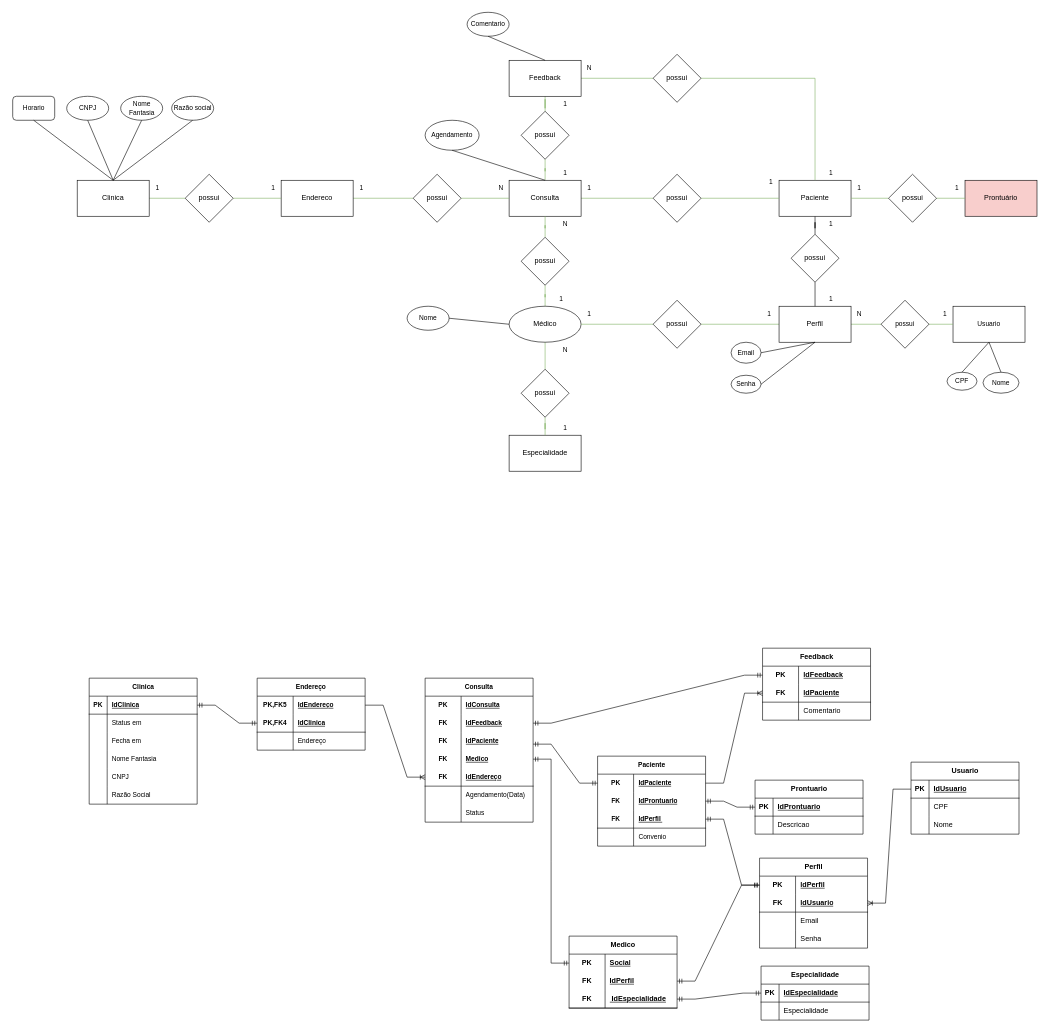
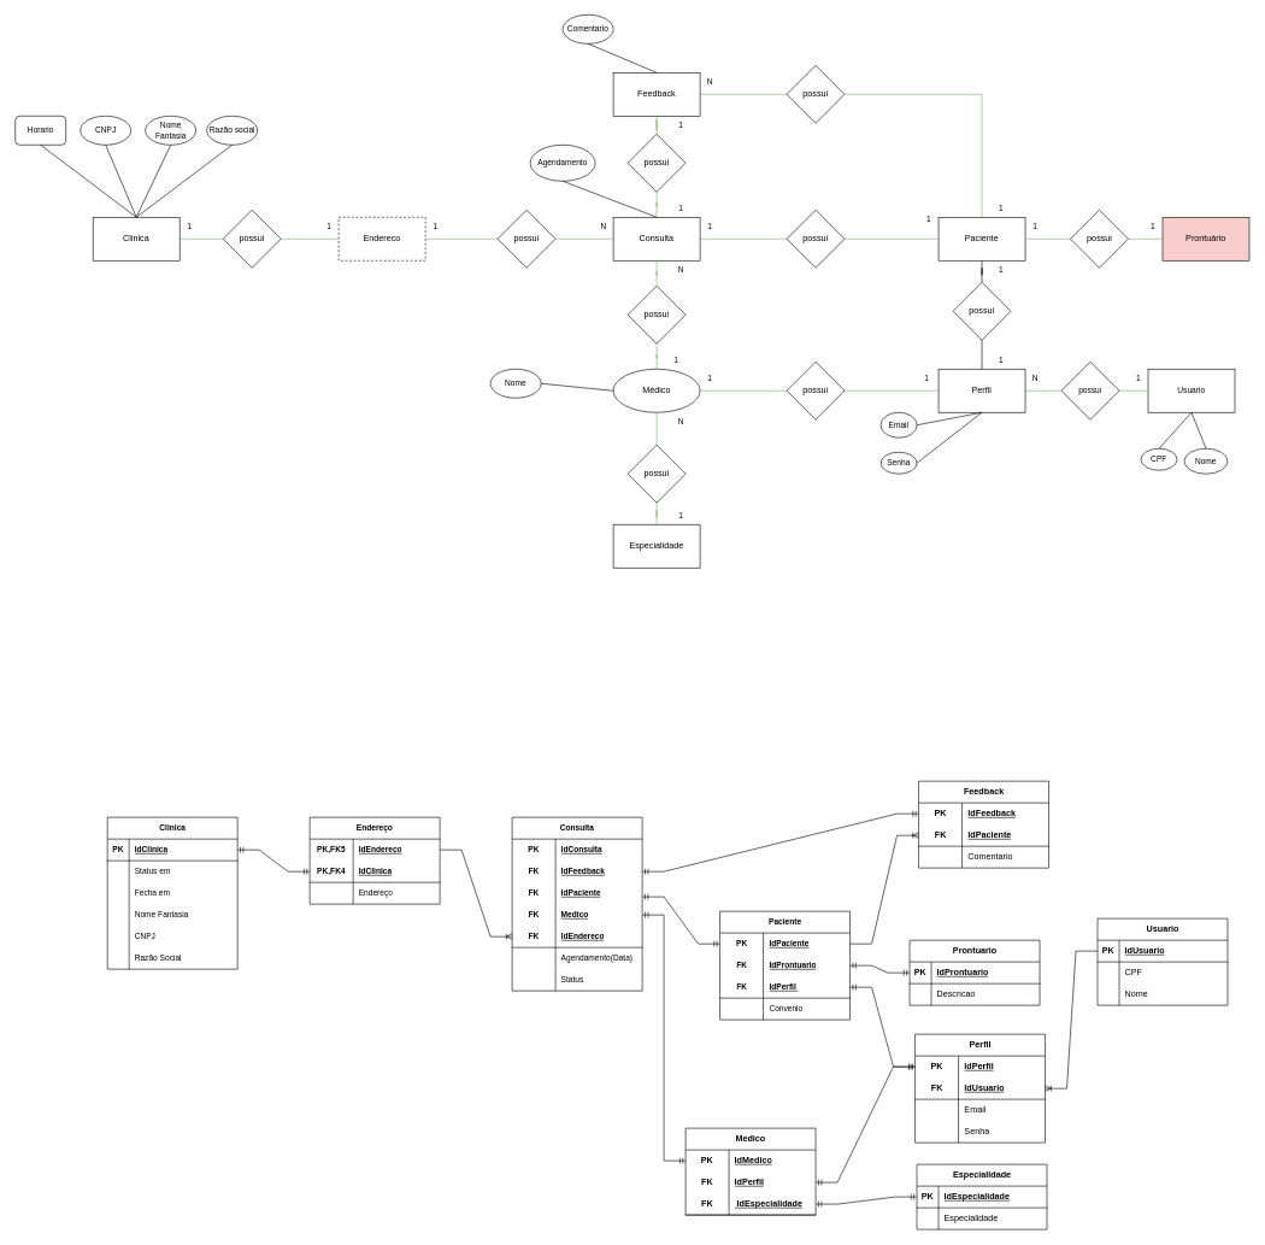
- <mxCell id="40" value="Agendamento" style="ellipse;whiteSpace=wrap;html=1;fontFamily=Helvetica;fontSize=11;fontColor=default;" parent="1" vertex="1"><mxGeometry x="708" y="200" width="90" height="50" as="geometry" /></mxCell>
+ <mxCell id="40" value="Agendamento" style="ellipse;whiteSpace=wrap;html=1;fontFamily=Helvetica;fontSize=11;fontColor=default;" parent="1" vertex="1"><mxGeometry x="733" y="200" width="90" height="50" as="geometry" /></mxCell>
- <mxCell id="25" value="Endereco" style="rounded=0;whiteSpace=wrap;html=1;" parent="1" vertex="1"><mxGeometry x="468" y="300" width="120" height="60" as="geometry" /></mxCell>
+ <mxCell id="25" value="Endereco" style="rounded=0;whiteSpace=wrap;html=1;dashed=1;" parent="1" vertex="1"><mxGeometry x="468" y="300" width="120" height="60" as="geometry" /></mxCell>
- <mxCell id="166" value="Social" style="shape=partialRectangle;connectable=0;fillColor=none;top=0;left=0;bottom=0;right=0;align=left;spacingLeft=6;fontStyle=5;overflow=hidden;html=1;whiteSpace=wrap;" parent="164" vertex="1"><mxGeometry x="60" width="120" height="30" as="geometry"><mxRectangle width="120" height="30" as="alternateBounds" /></mxGeometry></mxCell>
+ <mxCell id="166" value="IdMedico" style="shape=partialRectangle;connectable=0;fillColor=none;top=0;left=0;bottom=0;right=0;align=left;spacingLeft=6;fontStyle=5;overflow=hidden;html=1;whiteSpace=wrap;" parent="164" vertex="1"><mxGeometry x="60" width="120" height="30" as="geometry"><mxRectangle width="120" height="30" as="alternateBounds" /></mxGeometry></mxCell>
